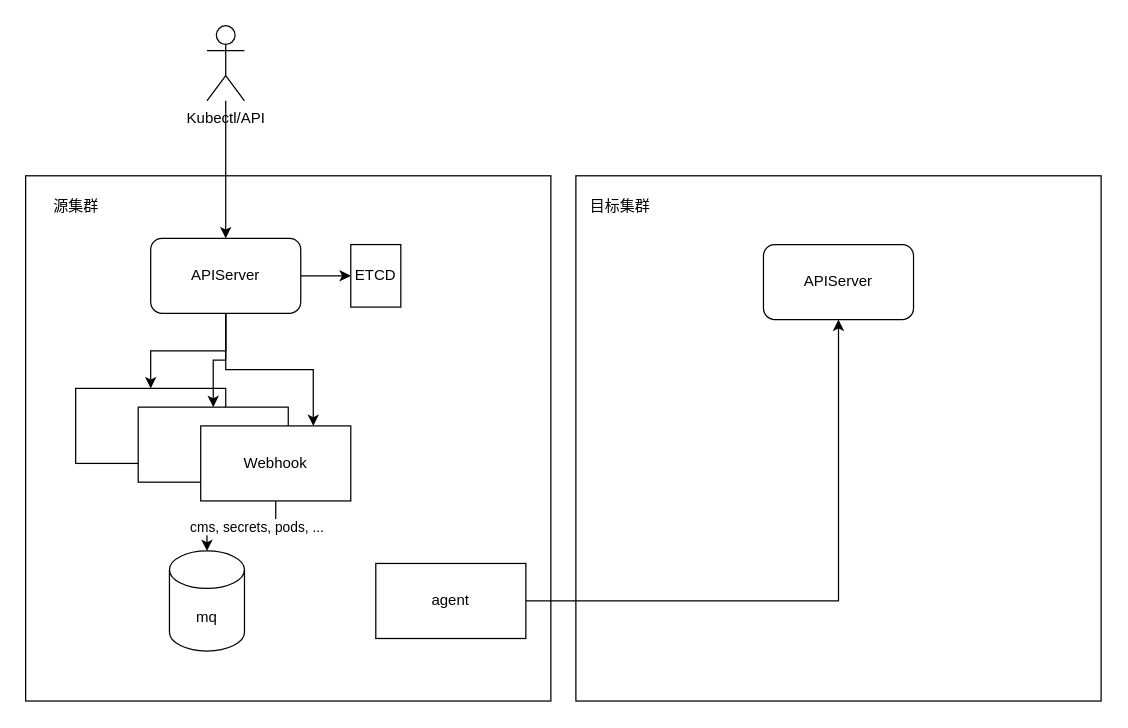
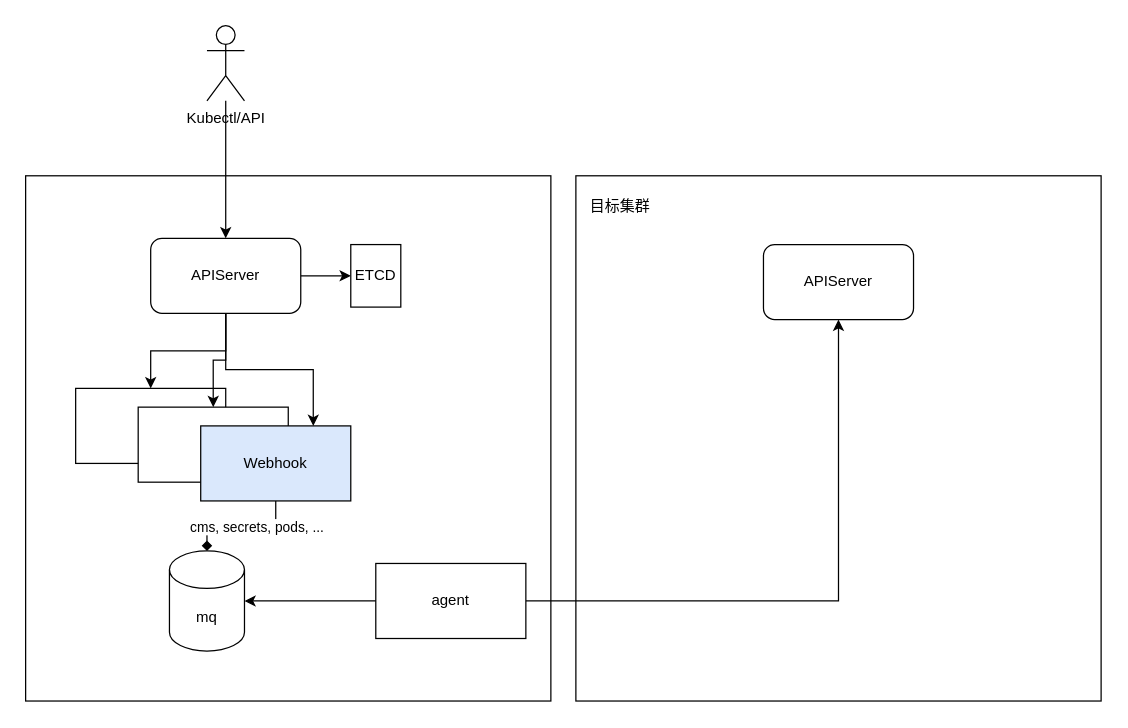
- <mxCell id="3" value="源集群" style="text;html=1;align=center;verticalAlign=middle;resizable=0;points=[];autosize=1;strokeColor=none;fillColor=none;" parent="1" vertex="1"><mxGeometry x="30" y="150" width="60" height="30" as="geometry" /></mxCell>
- <mxCell id="17" value="Webhook" style="rounded=0;whiteSpace=wrap;html=1;" parent="1" vertex="1"><mxGeometry x="160" y="340" width="120" height="60" as="geometry" /></mxCell>
+ <mxCell id="17" value="Webhook" style="rounded=0;whiteSpace=wrap;html=1;fillColor=#dae8fc;" parent="1" vertex="1"><mxGeometry x="160" y="340" width="120" height="60" as="geometry" /></mxCell>
- <mxCell id="15" value="" style="edgeStyle=orthogonalEdgeStyle;rounded=0;orthogonalLoop=1;jettySize=auto;html=1;" parent="1" source="17" target="18" edge="1"><mxGeometry relative="1" as="geometry" /></mxCell>
+ <mxCell id="15" value="" style="edgeStyle=orthogonalEdgeStyle;rounded=0;orthogonalLoop=1;jettySize=auto;html=1;endArrow=diamond;" parent="1" source="17" target="18" edge="1"><mxGeometry relative="1" as="geometry" /></mxCell>
+ <mxCell id="23" style="edgeStyle=orthogonalEdgeStyle;rounded=0;orthogonalLoop=1;jettySize=auto;html=1;entryX=1;entryY=0.5;entryDx=0;entryDy=0;entryPerimeter=0;" edge="1" parent="1" source="21" target="18"><mxGeometry relative="1" as="geometry" /></mxCell>
